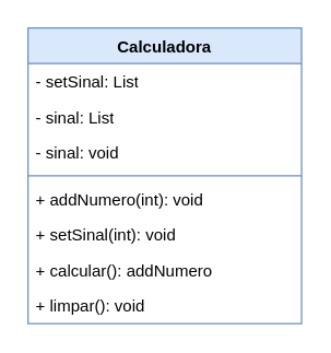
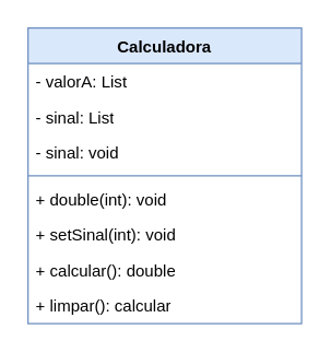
- <mxCell id="3" value="- setSinal: List" style="text;strokeColor=none;fillColor=none;align=left;verticalAlign=top;spacingLeft=4;spacingRight=4;overflow=hidden;rotatable=0;points=[[0,0.5],[1,0.5]];portConstraint=eastwest;whiteSpace=wrap;html=1;" parent="2" vertex="1"><mxGeometry y="26" width="200" height="26" as="geometry" /></mxCell>
+ <mxCell id="3" value="- valorA: List" style="text;strokeColor=none;fillColor=none;align=left;verticalAlign=top;spacingLeft=4;spacingRight=4;overflow=hidden;rotatable=0;points=[[0,0.5],[1,0.5]];portConstraint=eastwest;whiteSpace=wrap;html=1;" parent="2" vertex="1"><mxGeometry y="26" width="200" height="26" as="geometry" /></mxCell>
- <mxCell id="7" value="+ addNumero(int): void" style="text;strokeColor=none;fillColor=none;align=left;verticalAlign=top;spacingLeft=4;spacingRight=4;overflow=hidden;rotatable=0;points=[[0,0.5],[1,0.5]];portConstraint=eastwest;whiteSpace=wrap;html=1;" parent="2" vertex="1"><mxGeometry y="112" width="200" height="26" as="geometry" /></mxCell>
+ <mxCell id="7" value="+ double(int): void" style="text;strokeColor=none;fillColor=none;align=left;verticalAlign=top;spacingLeft=4;spacingRight=4;overflow=hidden;rotatable=0;points=[[0,0.5],[1,0.5]];portConstraint=eastwest;whiteSpace=wrap;html=1;" parent="2" vertex="1"><mxGeometry y="112" width="200" height="26" as="geometry" /></mxCell>
- <mxCell id="9" value="+ calcular(): addNumero" style="text;strokeColor=none;fillColor=none;align=left;verticalAlign=top;spacingLeft=4;spacingRight=4;overflow=hidden;rotatable=0;points=[[0,0.5],[1,0.5]];portConstraint=eastwest;whiteSpace=wrap;html=1;" parent="2" vertex="1"><mxGeometry y="164" width="200" height="26" as="geometry" /></mxCell>
+ <mxCell id="9" value="+ calcular(): double" style="text;strokeColor=none;fillColor=none;align=left;verticalAlign=top;spacingLeft=4;spacingRight=4;overflow=hidden;rotatable=0;points=[[0,0.5],[1,0.5]];portConstraint=eastwest;whiteSpace=wrap;html=1;" parent="2" vertex="1"><mxGeometry y="164" width="200" height="26" as="geometry" /></mxCell>
- <mxCell id="10" value="+ limpar(): void" style="text;strokeColor=none;fillColor=none;align=left;verticalAlign=top;spacingLeft=4;spacingRight=4;overflow=hidden;rotatable=0;points=[[0,0.5],[1,0.5]];portConstraint=eastwest;whiteSpace=wrap;html=1;" parent="2" vertex="1"><mxGeometry y="190" width="200" height="26" as="geometry" /></mxCell>
+ <mxCell id="10" value="+ limpar(): calcular" style="text;strokeColor=none;fillColor=none;align=left;verticalAlign=top;spacingLeft=4;spacingRight=4;overflow=hidden;rotatable=0;points=[[0,0.5],[1,0.5]];portConstraint=eastwest;whiteSpace=wrap;html=1;" parent="2" vertex="1"><mxGeometry y="190" width="200" height="26" as="geometry" /></mxCell>
